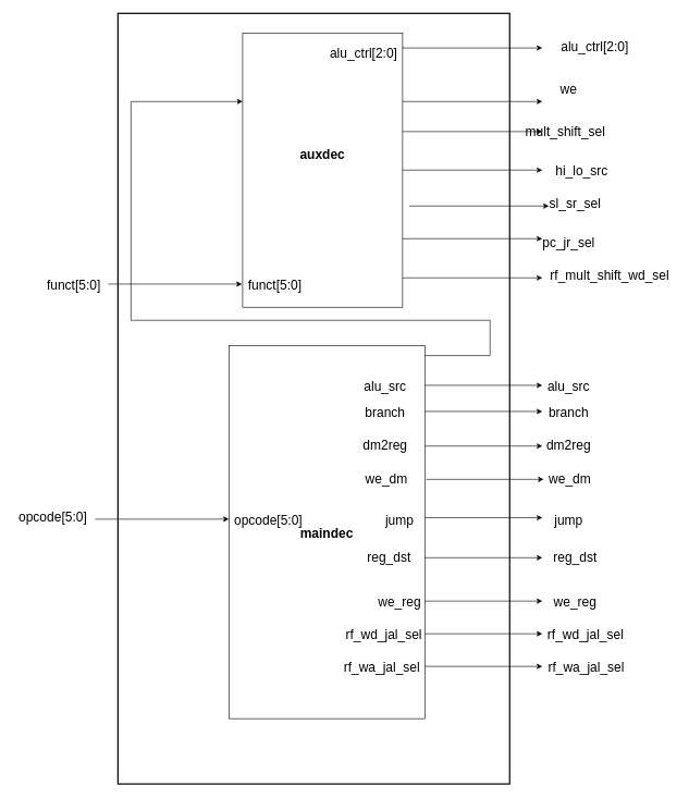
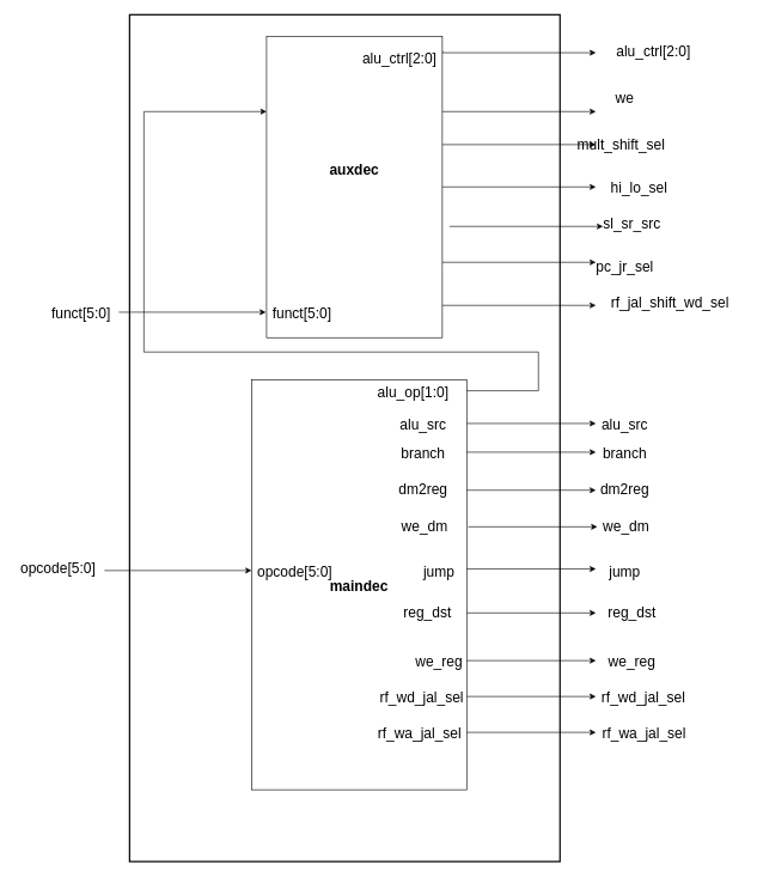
- <mxCell id="47" value="&lt;span style=&quot;font-size: 20px&quot;&gt;hi_lo_src&lt;/span&gt;" style="text;html=1;align=center;verticalAlign=middle;resizable=0;points=[];autosize=1;strokeColor=none;fillColor=none;" parent="1" vertex="1"><mxGeometry x="845" y="250" width="90" height="20" as="geometry" /></mxCell>
+ <mxCell id="47" value="&lt;span style=&quot;font-size: 20px&quot;&gt;hi_lo_sel&lt;/span&gt;" style="text;html=1;align=center;verticalAlign=middle;resizable=0;points=[];autosize=1;strokeColor=none;fillColor=none;" parent="1" vertex="1"><mxGeometry x="845" y="250" width="90" height="20" as="geometry" /></mxCell>
- <mxCell id="49" value="&lt;span style=&quot;font-size: 20px&quot;&gt;sl_sr_sel&lt;/span&gt;" style="text;html=1;align=center;verticalAlign=middle;resizable=0;points=[];autosize=1;strokeColor=none;fillColor=none;" parent="1" vertex="1"><mxGeometry x="835" y="300" width="90" height="20" as="geometry" /></mxCell>
+ <mxCell id="49" value="&lt;span style=&quot;font-size: 20px&quot;&gt;sl_sr_src&lt;/span&gt;" style="text;html=1;align=center;verticalAlign=middle;resizable=0;points=[];autosize=1;strokeColor=none;fillColor=none;" parent="1" vertex="1"><mxGeometry x="835" y="300" width="90" height="20" as="geometry" /></mxCell>
- <mxCell id="53" value="&lt;span style=&quot;font-size: 20px&quot;&gt;rf_mult_shift_wd_sel&lt;/span&gt;" style="text;html=1;align=center;verticalAlign=middle;resizable=0;points=[];autosize=1;strokeColor=none;fillColor=none;" parent="1" vertex="1"><mxGeometry x="833" y="410" width="200" height="20" as="geometry" /></mxCell>
+ <mxCell id="53" value="&lt;span style=&quot;font-size: 20px&quot;&gt;rf_jal_shift_wd_sel&lt;/span&gt;" style="text;html=1;align=center;verticalAlign=middle;resizable=0;points=[];autosize=1;strokeColor=none;fillColor=none;" parent="1" vertex="1"><mxGeometry x="833" y="410" width="200" height="20" as="geometry" /></mxCell>
+ <mxCell id="16" value="&lt;span style=&quot;font-size: 20px&quot;&gt;alu_op[1:0]&lt;/span&gt;" style="text;html=1;align=center;verticalAlign=middle;resizable=0;points=[];autosize=1;strokeColor=none;fillColor=none;" parent="1" vertex="1"><mxGeometry x="520" y="535" width="110" height="20" as="geometry" /></mxCell>
